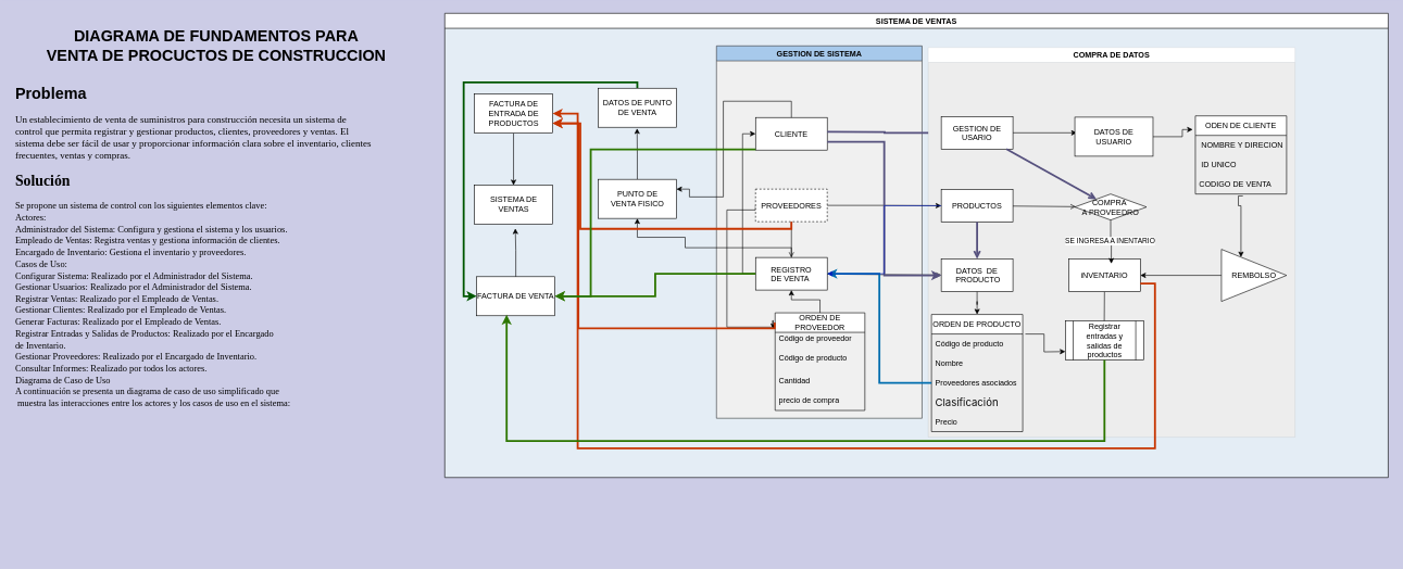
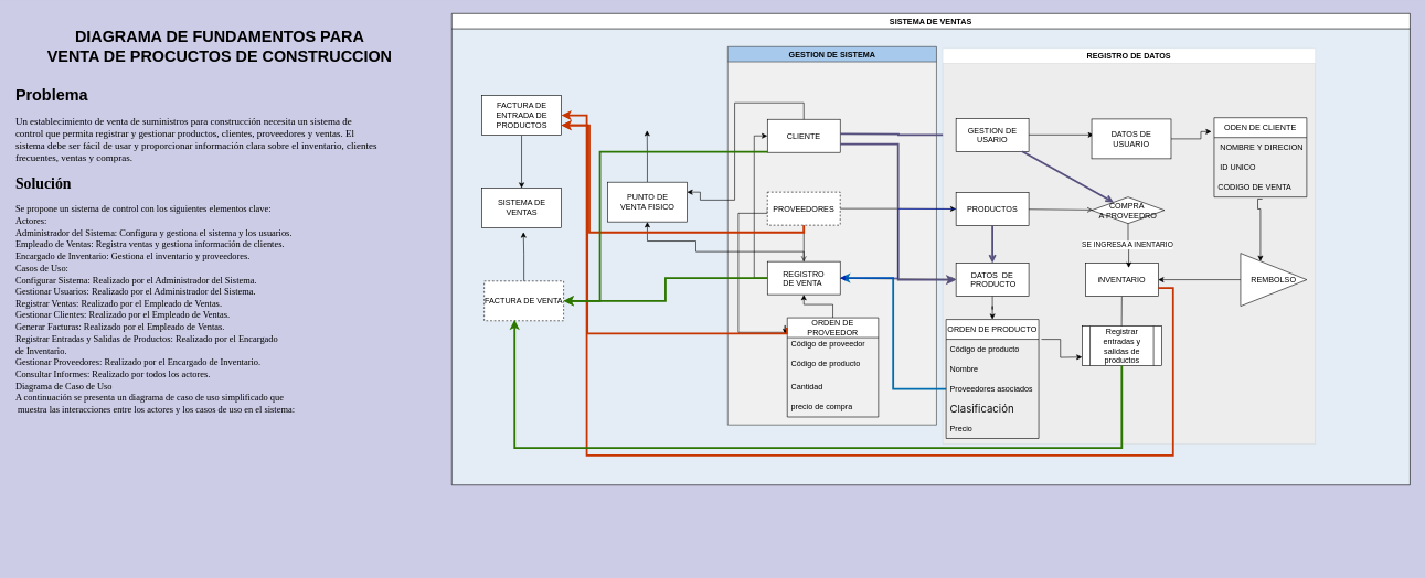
- <mxCell id="24" value="COMPRA DE DATOS" style="swimlane;whiteSpace=wrap;fillColor=default;strokeColor=default;dashed=1;strokeWidth=0;gradientColor=none;swimlaneFillColor=#EDEDED;" parent="2" vertex="1"><mxGeometry x="742" y="52.5" width="563" height="598.5" as="geometry" /></mxCell>
+ <mxCell id="24" value="REGISTRO DE DATOS" style="swimlane;whiteSpace=wrap;fillColor=default;strokeColor=default;dashed=1;strokeWidth=0;gradientColor=none;swimlaneFillColor=#EDEDED;" parent="2" vertex="1"><mxGeometry x="742" y="52.5" width="563" height="598.5" as="geometry" /></mxCell>
- <mxCell id="59" style="edgeStyle=orthogonalEdgeStyle;rounded=0;orthogonalLoop=1;jettySize=auto;html=1;entryX=0;entryY=0.5;entryDx=0;entryDy=0;strokeWidth=3;fillColor=#008a00;strokeColor=#005700;" edge="1" parent="2" source="60" target="58"><mxGeometry relative="1" as="geometry"><Array as="points"><mxPoint x="295" y="106" /><mxPoint x="29" y="106" /><mxPoint x="29" y="435" /></Array></mxGeometry></mxCell>
- <mxCell id="60" value="DATOS DE PUNTO DE VENTA" style="whiteSpace=wrap;html=1;" vertex="1" parent="2"><mxGeometry x="235.5" y="115" width="120" height="60" as="geometry" /></mxCell>
- <mxCell id="58" value="FACTURA DE VENTA" style="whiteSpace=wrap;html=1;" vertex="1" parent="2"><mxGeometry x="49" y="404.5" width="120" height="60" as="geometry" /></mxCell>
+ <mxCell id="58" value="FACTURA DE VENTA" style="whiteSpace=wrap;html=1;dashed=1;" vertex="1" parent="2"><mxGeometry x="49" y="404.5" width="120" height="60" as="geometry" /></mxCell>
